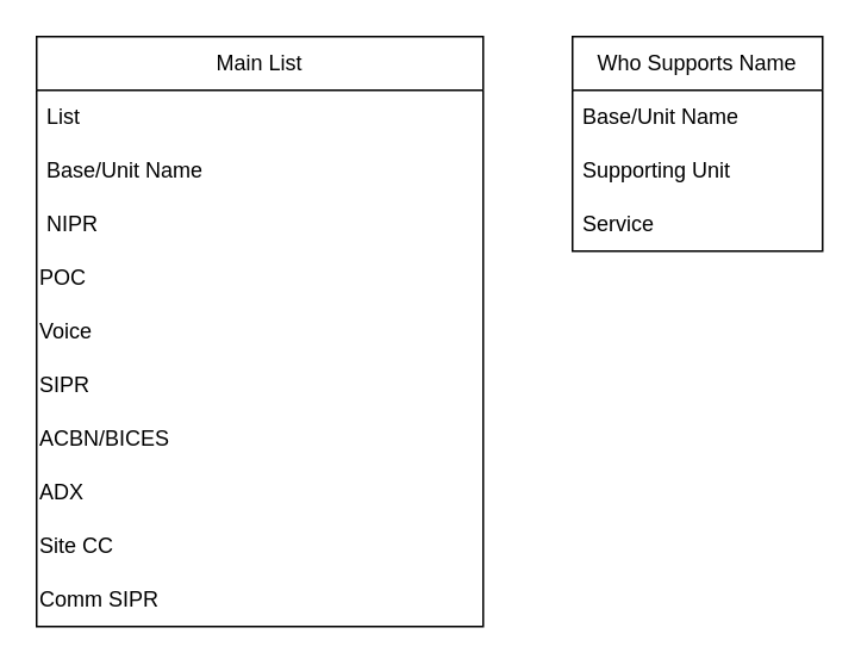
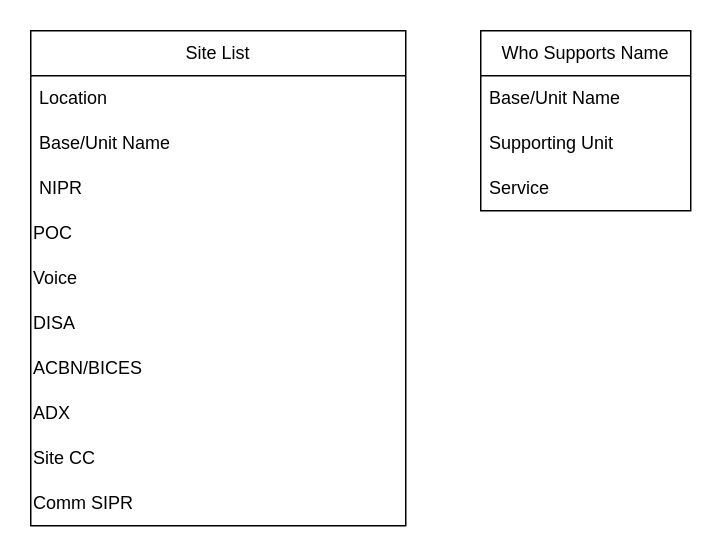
- <mxCell id="2" value="Main List" style="swimlane;fontStyle=0;childLayout=stackLayout;horizontal=1;startSize=30;horizontalStack=0;resizeParent=1;resizeParentMax=0;resizeLast=0;collapsible=1;marginBottom=0;whiteSpace=wrap;html=1;" vertex="1" parent="1"><mxGeometry x="20" y="20" width="250" height="330" as="geometry" /></mxCell>
+ <mxCell id="2" value="Site List" style="swimlane;fontStyle=0;childLayout=stackLayout;horizontal=1;startSize=30;horizontalStack=0;resizeParent=1;resizeParentMax=0;resizeLast=0;collapsible=1;marginBottom=0;whiteSpace=wrap;html=1;" vertex="1" parent="1"><mxGeometry x="20" y="20" width="250" height="330" as="geometry" /></mxCell>
- <mxCell id="3" value="List" style="text;strokeColor=none;fillColor=none;align=left;verticalAlign=middle;spacingLeft=4;spacingRight=4;overflow=hidden;points=[[0,0.5],[1,0.5]];portConstraint=eastwest;rotatable=0;whiteSpace=wrap;html=1;" vertex="1" parent="2"><mxGeometry y="30" width="250" height="30" as="geometry" /></mxCell>
+ <mxCell id="3" value="Location" style="text;strokeColor=none;fillColor=none;align=left;verticalAlign=middle;spacingLeft=4;spacingRight=4;overflow=hidden;points=[[0,0.5],[1,0.5]];portConstraint=eastwest;rotatable=0;whiteSpace=wrap;html=1;" vertex="1" parent="2"><mxGeometry y="30" width="250" height="30" as="geometry" /></mxCell>
- <mxCell id="8" value="SIPR" style="text;html=1;strokeColor=none;fillColor=none;align=left;verticalAlign=middle;whiteSpace=wrap;rounded=0;" vertex="1" parent="2"><mxGeometry y="180" width="250" height="30" as="geometry" /></mxCell>
+ <mxCell id="8" value="DISA" style="text;html=1;strokeColor=none;fillColor=none;align=left;verticalAlign=middle;whiteSpace=wrap;rounded=0;" vertex="1" parent="2"><mxGeometry y="180" width="250" height="30" as="geometry" /></mxCell>
